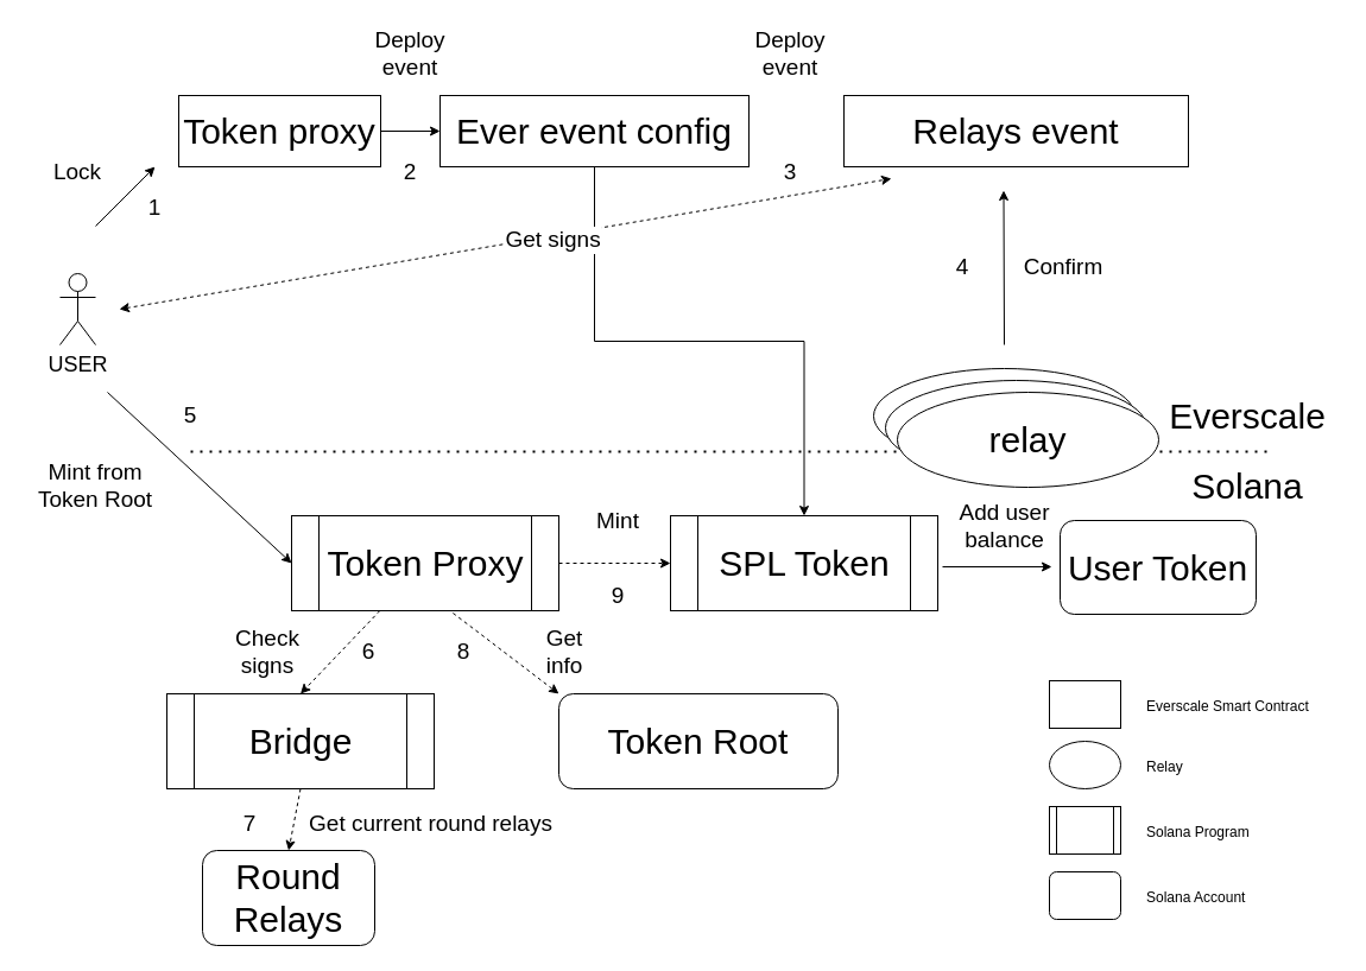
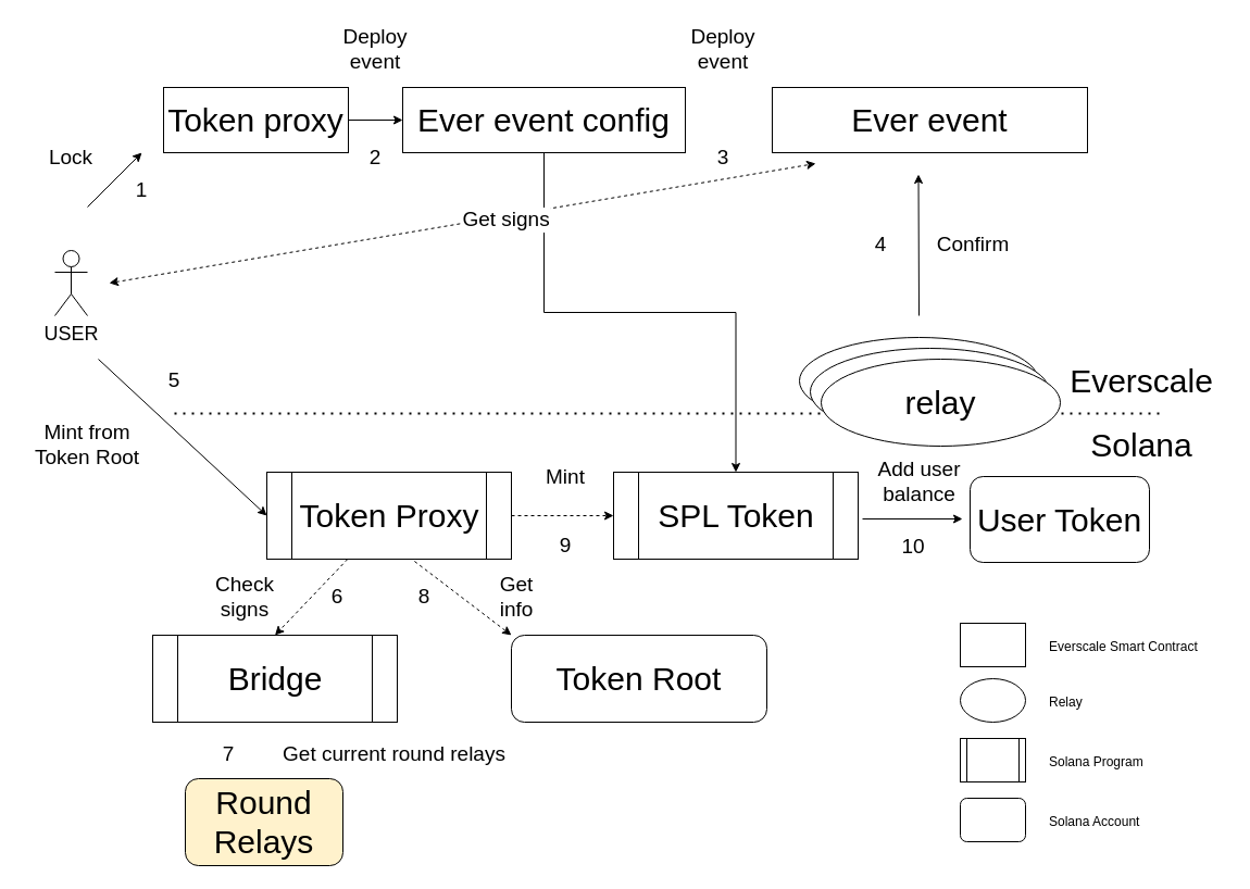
- <mxCell id="5" value="Relays event" style="rounded=0;whiteSpace=wrap;html=1;fontSize=30;" parent="1" vertex="1"><mxGeometry x="710" y="80" width="290" height="60" as="geometry" /></mxCell>
+ <mxCell id="5" value="Ever event" style="rounded=0;whiteSpace=wrap;html=1;fontSize=30;" parent="1" vertex="1"><mxGeometry x="710" y="80" width="290" height="60" as="geometry" /></mxCell>
+ <mxCell id="48" value="&lt;span style=&quot;font-size: 19px&quot;&gt;10&lt;/span&gt;" style="text;html=1;strokeColor=none;fillColor=none;align=center;verticalAlign=middle;whiteSpace=wrap;rounded=0;" vertex="1" parent="1"><mxGeometry x="810" y="488" width="60" height="30" as="geometry" /></mxCell>
- <mxCell id="34" value="" style="endArrow=classic;html=1;rounded=0;fontSize=30;dashed=1;exitX=0.5;exitY=1;exitDx=0;exitDy=0;entryX=0.5;entryY=0;entryDx=0;entryDy=0;" parent="1" source="2" target="33" edge="1"><mxGeometry width="50" height="50" relative="1" as="geometry"><mxPoint x="390.9" y="526" as="sourcePoint" /><mxPoint x="480" y="594" as="targetPoint" /></mxGeometry></mxCell>
- <mxCell id="33" value="&lt;span style=&quot;font-size: 30px&quot;&gt;Round Relays&lt;/span&gt;" style="rounded=1;whiteSpace=wrap;html=1;fontSize=18;strokeWidth=1;" parent="1" vertex="1"><mxGeometry x="170" y="716" width="145" height="80" as="geometry" /></mxCell>
+ <mxCell id="33" value="&lt;span style=&quot;font-size: 30px&quot;&gt;Round Relays&lt;/span&gt;" style="rounded=1;whiteSpace=wrap;html=1;fontSize=18;strokeWidth=1;fillColor=#fff2cc;" parent="1" vertex="1"><mxGeometry x="170" y="716" width="145" height="80" as="geometry" /></mxCell>
